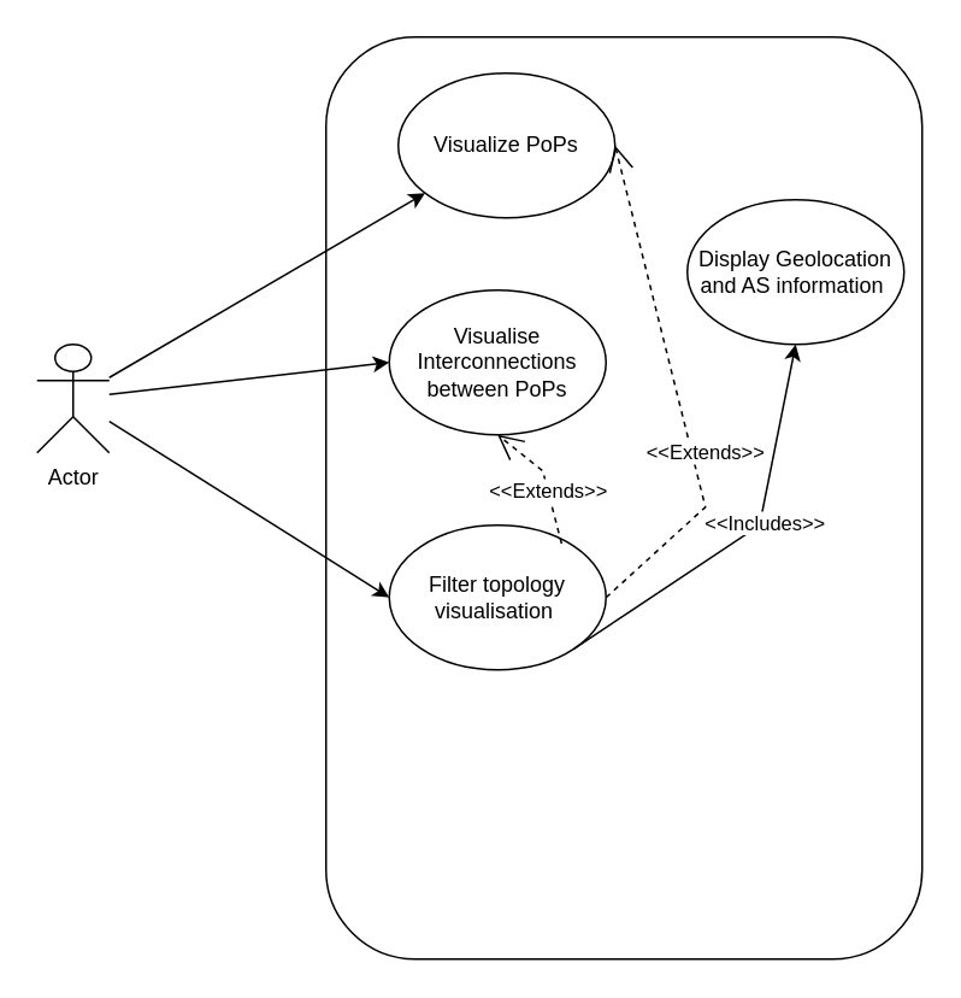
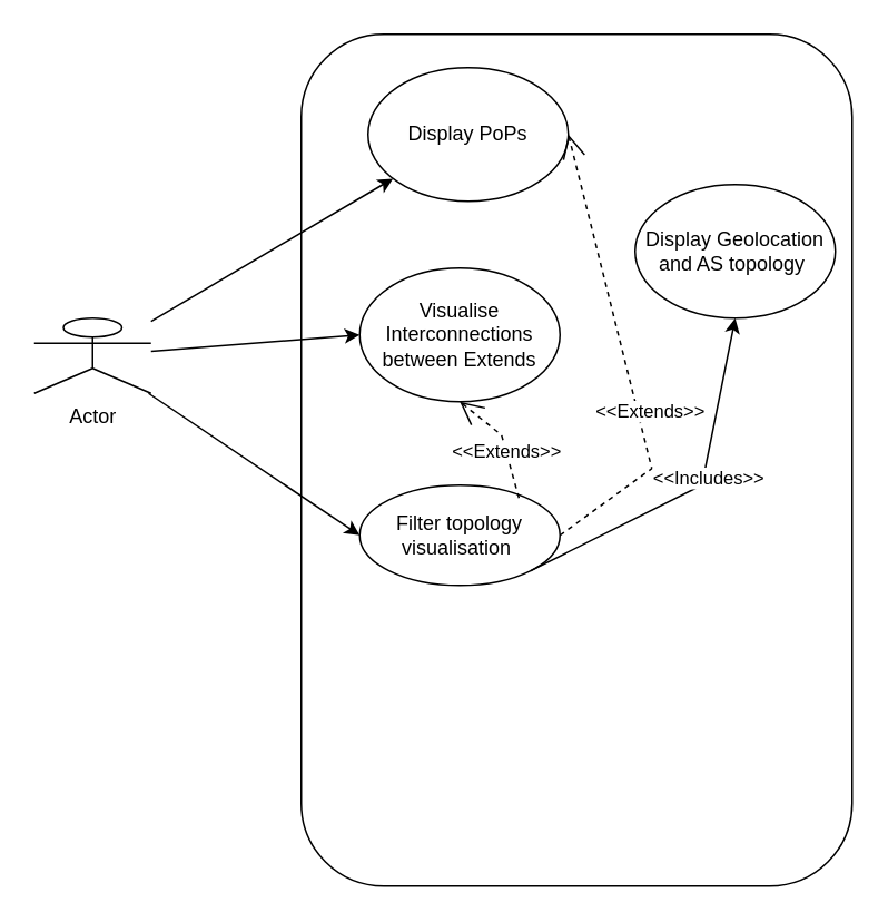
- <mxCell id="4" value="Visualize PoPs" style="ellipse;whiteSpace=wrap;html=1;" parent="1" vertex="1"><mxGeometry x="220" y="40" width="120" height="80" as="geometry" /></mxCell>
+ <mxCell id="4" value="Display PoPs" style="ellipse;whiteSpace=wrap;html=1;" parent="1" vertex="1"><mxGeometry x="220" y="40" width="120" height="80" as="geometry" /></mxCell>
- <mxCell id="8" value="Display Geolocation and AS information&amp;nbsp;" style="ellipse;whiteSpace=wrap;html=1;" parent="1" vertex="1"><mxGeometry x="380" y="110" width="120" height="80" as="geometry" /></mxCell>
+ <mxCell id="8" value="Display Geolocation and AS topology&amp;nbsp;" style="ellipse;whiteSpace=wrap;html=1;" parent="1" vertex="1"><mxGeometry x="380" y="110" width="120" height="80" as="geometry" /></mxCell>
- <mxCell id="5" value="Visualise Interconnections between PoPs" style="ellipse;whiteSpace=wrap;html=1;" parent="1" vertex="1"><mxGeometry x="215" y="160" width="120" height="80" as="geometry" /></mxCell>
+ <mxCell id="5" value="Visualise Interconnections between Extends" style="ellipse;whiteSpace=wrap;html=1;" parent="1" vertex="1"><mxGeometry x="215" y="160" width="120" height="80" as="geometry" /></mxCell>
- <mxCell id="3" value="Actor" style="shape=umlActor;verticalLabelPosition=bottom;verticalAlign=top;html=1;outlineConnect=0;" parent="1" vertex="1"><mxGeometry x="20" y="190" width="40" height="60" as="geometry" /></mxCell>
+ <mxCell id="3" value="Actor" style="shape=umlActor;verticalLabelPosition=bottom;verticalAlign=top;html=1;outlineConnect=0;" parent="1" vertex="1"><mxGeometry x="20" y="190" width="70" height="45" as="geometry" /></mxCell>
- <mxCell id="6" value="Filter topology visualisation&amp;nbsp;" style="ellipse;whiteSpace=wrap;html=1;" parent="1" vertex="1"><mxGeometry x="215" y="290" width="120" height="80" as="geometry" /></mxCell>
+ <mxCell id="6" value="Filter topology visualisation&amp;nbsp;" style="ellipse;whiteSpace=wrap;html=1;" parent="1" vertex="1"><mxGeometry x="215" y="290" width="120" height="60" as="geometry" /></mxCell>
